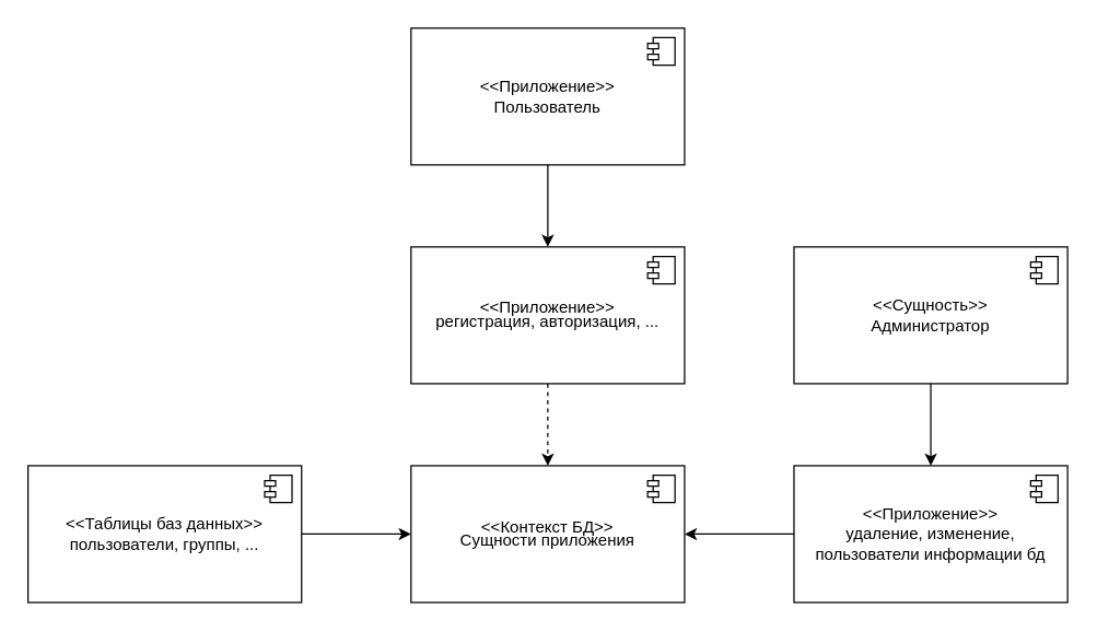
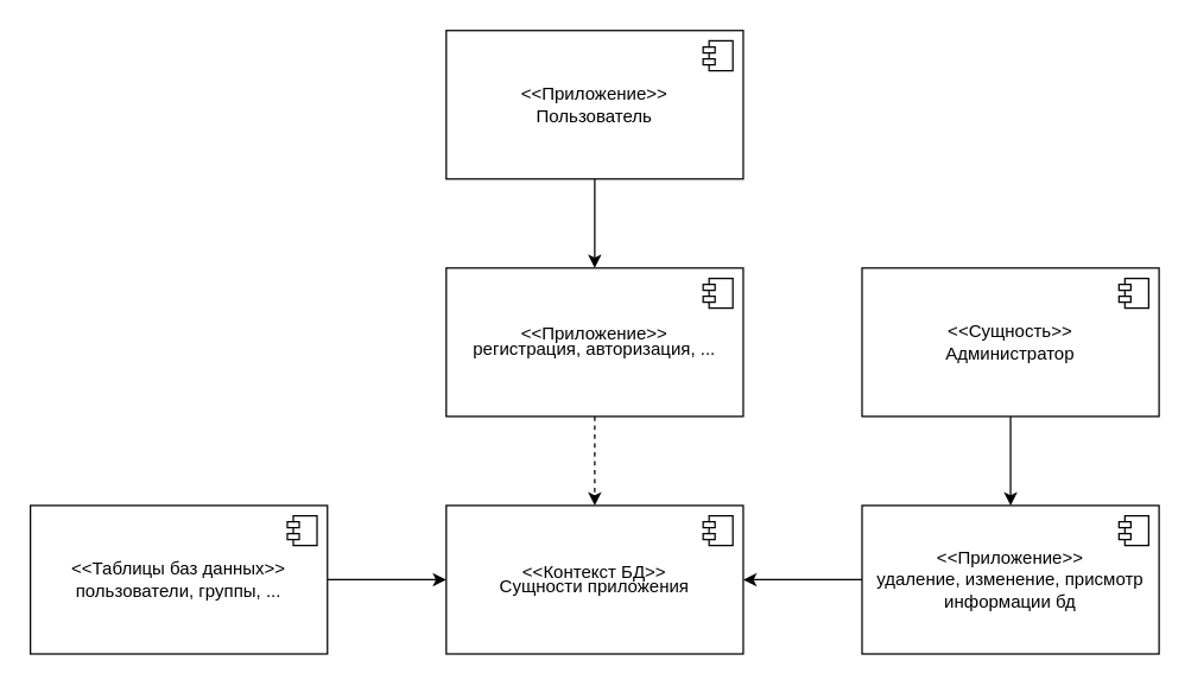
- <mxCell id="17" value="&amp;lt;&amp;lt;Приложение&amp;gt;&amp;gt;&lt;div&gt;удаление, изменение, пользователи информации бд&lt;/div&gt;" style="html=1;dropTarget=0;whiteSpace=wrap;" vertex="1" parent="1"><mxGeometry x="580" y="340" width="200" height="100" as="geometry" /></mxCell>
+ <mxCell id="17" value="&amp;lt;&amp;lt;Приложение&amp;gt;&amp;gt;&lt;div&gt;удаление, изменение, присмотр информации бд&lt;/div&gt;" style="html=1;dropTarget=0;whiteSpace=wrap;" vertex="1" parent="1"><mxGeometry x="580" y="340" width="200" height="100" as="geometry" /></mxCell>
